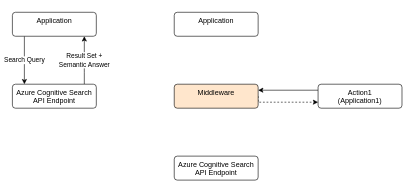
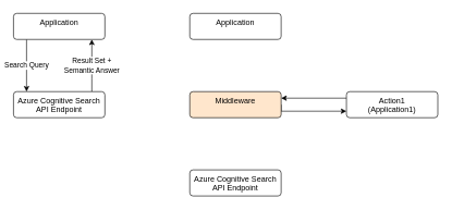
- <mxCell id="7" style="edgeStyle=orthogonalEdgeStyle;rounded=0;orthogonalLoop=1;jettySize=auto;html=1;exitX=1;exitY=0.5;exitDx=0;exitDy=0;dashed=1;" edge="1" parent="1" source="8" target="11"><mxGeometry relative="1" as="geometry"><Array as="points"><mxPoint x="430" y="170" /></Array></mxGeometry></mxCell>
+ <mxCell id="7" style="edgeStyle=orthogonalEdgeStyle;rounded=0;orthogonalLoop=1;jettySize=auto;html=1;exitX=1;exitY=0.5;exitDx=0;exitDy=0;" edge="1" parent="1" source="8" target="11"><mxGeometry relative="1" as="geometry"><Array as="points"><mxPoint x="430" y="170" /></Array></mxGeometry></mxCell>
